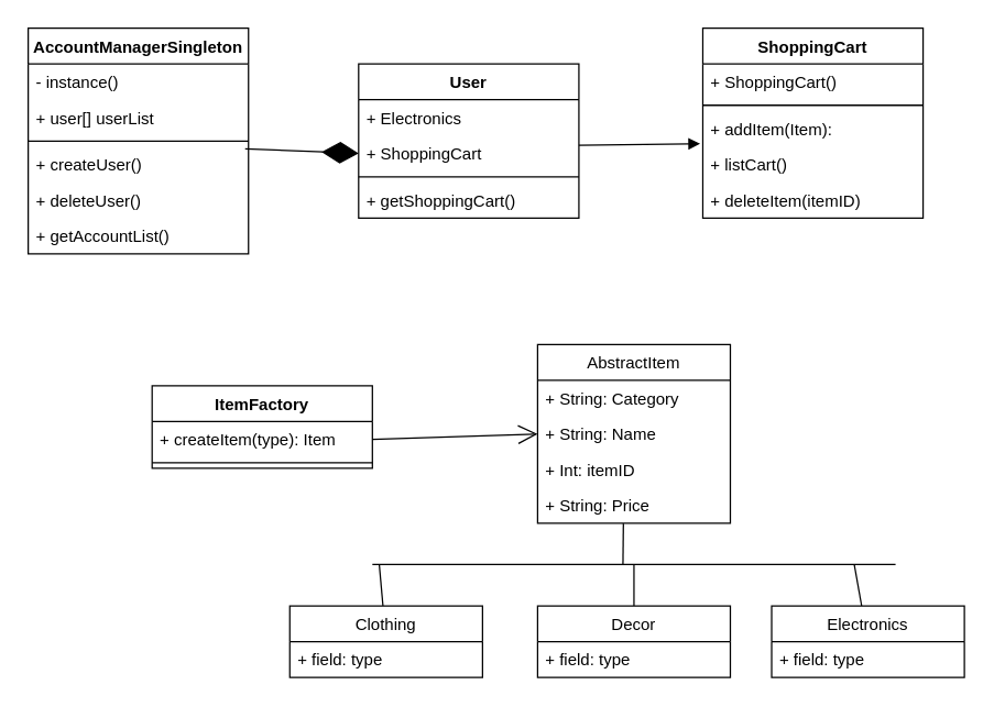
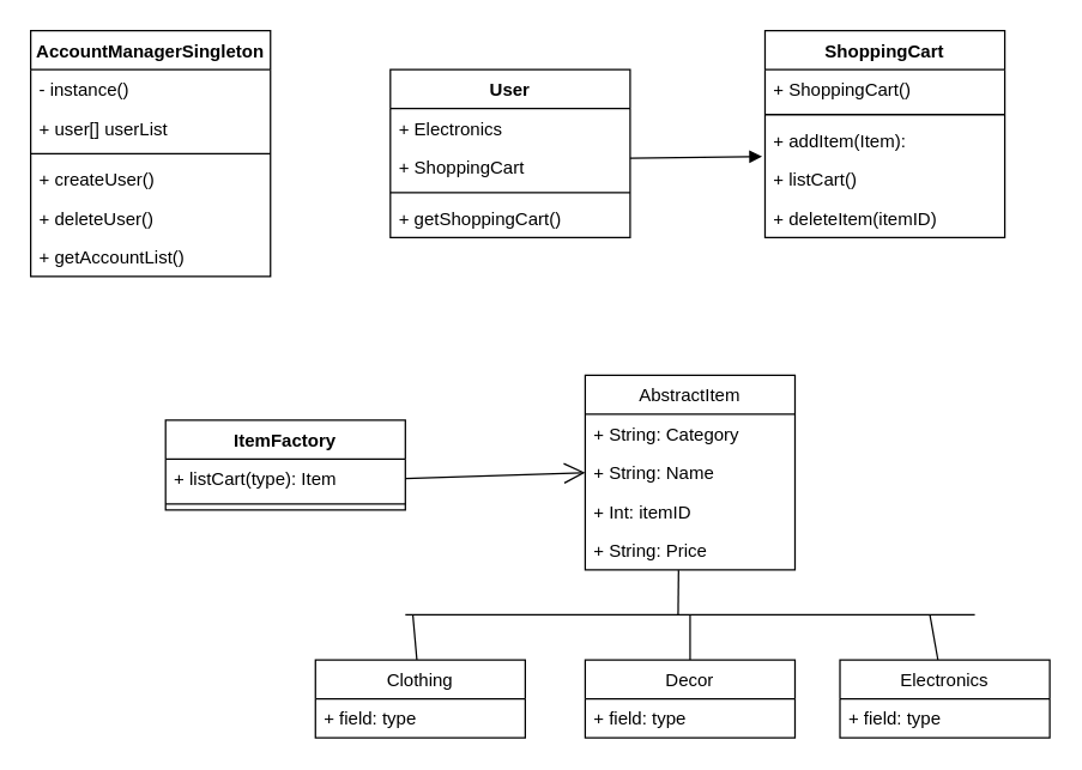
- <mxCell id="22" value="" style="endArrow=diamondThin;endFill=1;endSize=24;html=1;entryX=0;entryY=0.5;entryDx=0;entryDy=0;exitX=0.985;exitY=0.064;exitDx=0;exitDy=0;exitPerimeter=0;" edge="1" parent="1" source="27" target="32"><mxGeometry width="160" relative="1" as="geometry"><mxPoint x="230" y="115" as="sourcePoint" /><mxPoint x="390" y="115" as="targetPoint" /></mxGeometry></mxCell>
- <mxCell id="20" value="+ createItem(type): Item" style="text;strokeColor=none;fillColor=none;align=left;verticalAlign=top;spacingLeft=4;spacingRight=4;overflow=hidden;rotatable=0;points=[[0,0.5],[1,0.5]];portConstraint=eastwest;" parent="19" vertex="1"><mxGeometry y="26" width="160" height="26" as="geometry" /></mxCell>
+ <mxCell id="20" value="+ listCart(type): Item" style="text;strokeColor=none;fillColor=none;align=left;verticalAlign=top;spacingLeft=4;spacingRight=4;overflow=hidden;rotatable=0;points=[[0,0.5],[1,0.5]];portConstraint=eastwest;" parent="19" vertex="1"><mxGeometry y="26" width="160" height="26" as="geometry" /></mxCell>
